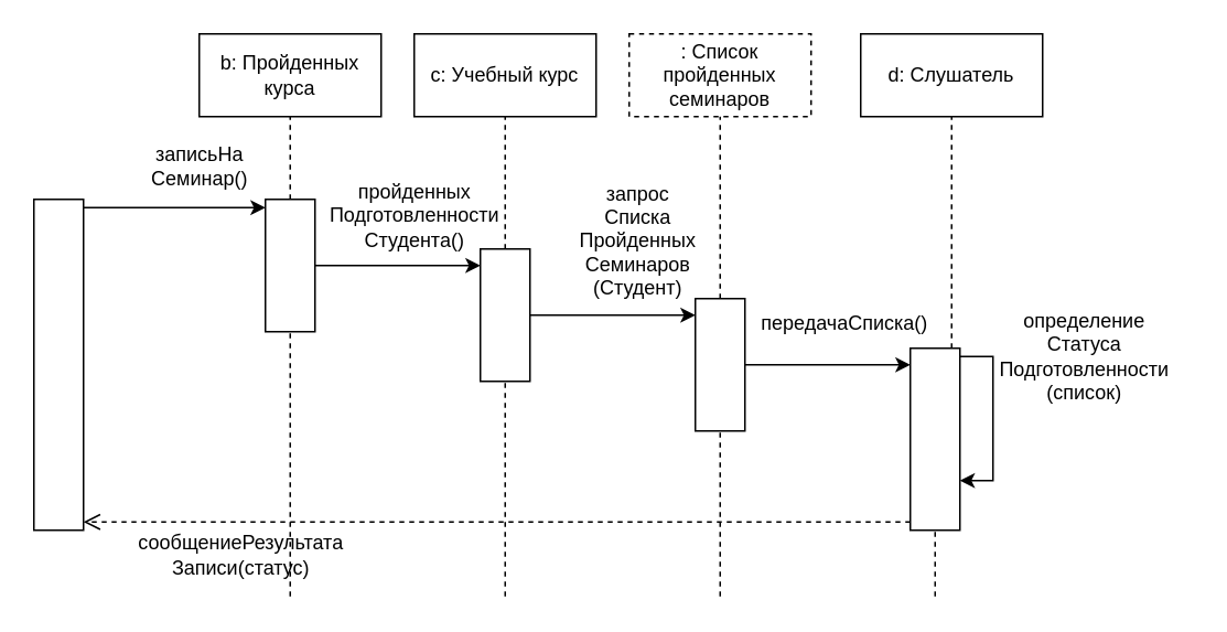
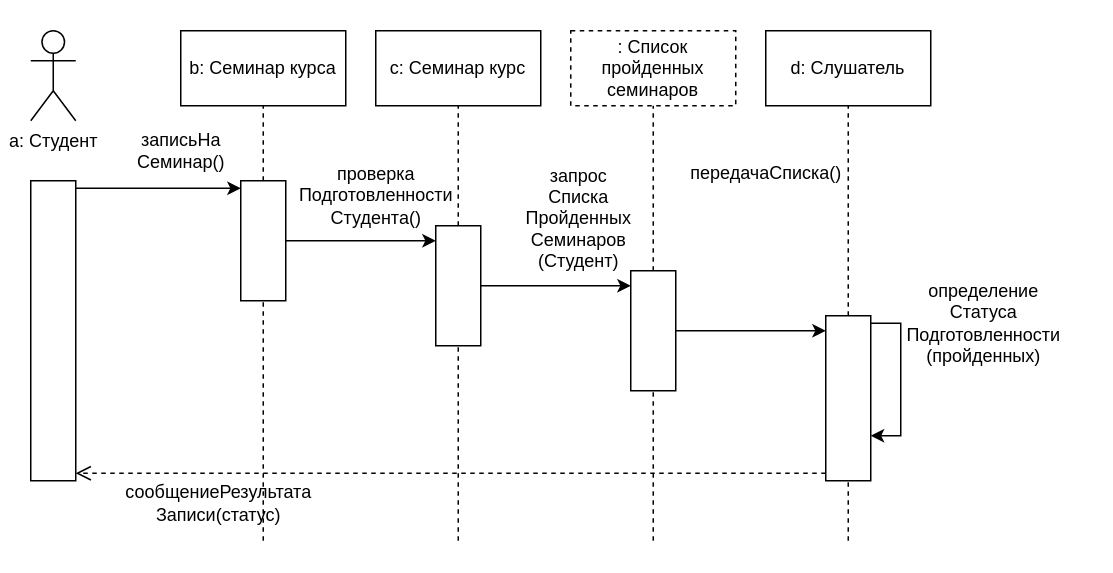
- <mxCell id="2" value="b: Пройденных курса" style="html=1;whiteSpace=wrap;" vertex="1" parent="1"><mxGeometry x="120" y="20" width="110" height="50" as="geometry" /></mxCell>
+ <mxCell id="2" value="b: Семинар курса" style="html=1;whiteSpace=wrap;" vertex="1" parent="1"><mxGeometry x="120" y="20" width="110" height="50" as="geometry" /></mxCell>
- <mxCell id="5" value="c: Учебный курс" style="html=1;whiteSpace=wrap;" vertex="1" parent="1"><mxGeometry x="250" y="20" width="110" height="50" as="geometry" /></mxCell>
+ <mxCell id="5" value="c: Семинар курс" style="html=1;whiteSpace=wrap;" vertex="1" parent="1"><mxGeometry x="250" y="20" width="110" height="50" as="geometry" /></mxCell>
- <mxCell id="7" value="d: Слушатель" style="html=1;whiteSpace=wrap;" vertex="1" parent="1"><mxGeometry x="520" y="20" width="110" height="50" as="geometry" /></mxCell>
+ <mxCell id="7" value="d: Слушатель" style="html=1;whiteSpace=wrap;" vertex="1" parent="1"><mxGeometry x="510" y="20" width="110" height="50" as="geometry" /></mxCell>
+ <mxCell id="4" value="a: Студент" style="shape=umlActor;verticalLabelPosition=bottom;verticalAlign=top;html=1;" vertex="1" parent="1"><mxGeometry x="20" y="20" width="30" height="60" as="geometry" /></mxCell>
- <mxCell id="23" value="пройденных&lt;div&gt;Подготовленности&lt;div&gt;Студента()&lt;/div&gt;&lt;/div&gt;" style="text;html=1;align=center;verticalAlign=middle;resizable=0;points=[];autosize=1;strokeColor=none;fillColor=none;" vertex="1" parent="1"><mxGeometry x="185" y="100" width="130" height="60" as="geometry" /></mxCell>
+ <mxCell id="23" value="проверка&lt;div&gt;Подготовленности&lt;div&gt;Студента()&lt;/div&gt;&lt;/div&gt;" style="text;html=1;align=center;verticalAlign=middle;resizable=0;points=[];autosize=1;strokeColor=none;fillColor=none;" vertex="1" parent="1"><mxGeometry x="185" y="100" width="130" height="60" as="geometry" /></mxCell>
- <mxCell id="29" value="передачаСписка()" style="text;html=1;align=center;verticalAlign=middle;resizable=0;points=[];autosize=1;strokeColor=none;fillColor=none;" vertex="1" parent="1"><mxGeometry x="450" y="180" width="120" height="30" as="geometry" /></mxCell>
+ <mxCell id="29" value="передачаСписка()" style="text;html=1;align=center;verticalAlign=middle;resizable=0;points=[];autosize=1;strokeColor=none;fillColor=none;" vertex="1" parent="1"><mxGeometry x="450" y="100" width="120" height="30" as="geometry" /></mxCell>
- <mxCell id="30" value="определение&lt;div&gt;Статуса&lt;/div&gt;&lt;div&gt;Подготовленности&lt;/div&gt;&lt;div&gt;(список)&lt;/div&gt;" style="text;html=1;align=center;verticalAlign=middle;resizable=0;points=[];autosize=1;strokeColor=none;fillColor=none;" vertex="1" parent="1"><mxGeometry x="590" y="180" width="130" height="70" as="geometry" /></mxCell>
+ <mxCell id="30" value="определение&lt;div&gt;Статуса&lt;/div&gt;&lt;div&gt;Подготовленности&lt;/div&gt;&lt;div&gt;(пройденных)&lt;/div&gt;" style="text;html=1;align=center;verticalAlign=middle;resizable=0;points=[];autosize=1;strokeColor=none;fillColor=none;" vertex="1" parent="1"><mxGeometry x="590" y="180" width="130" height="70" as="geometry" /></mxCell>
